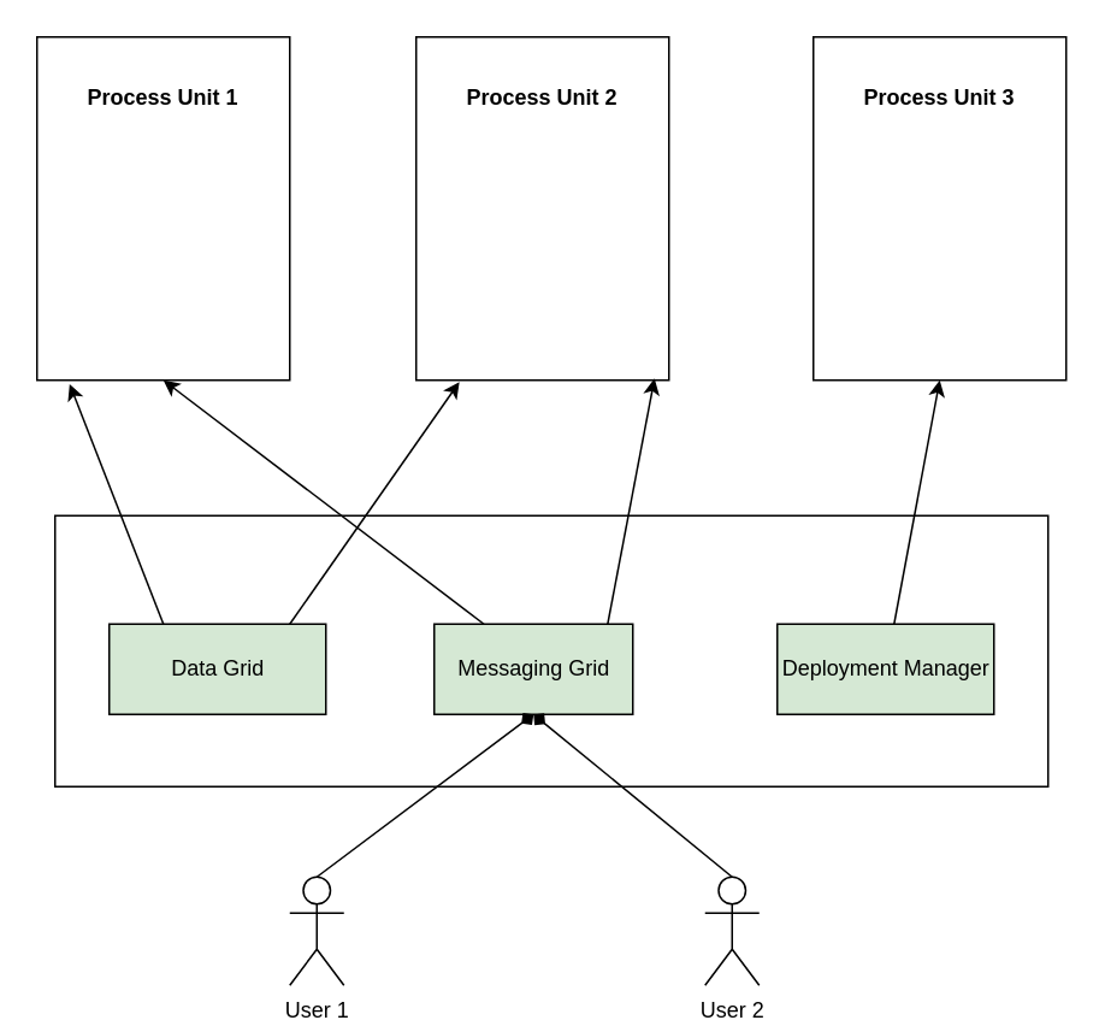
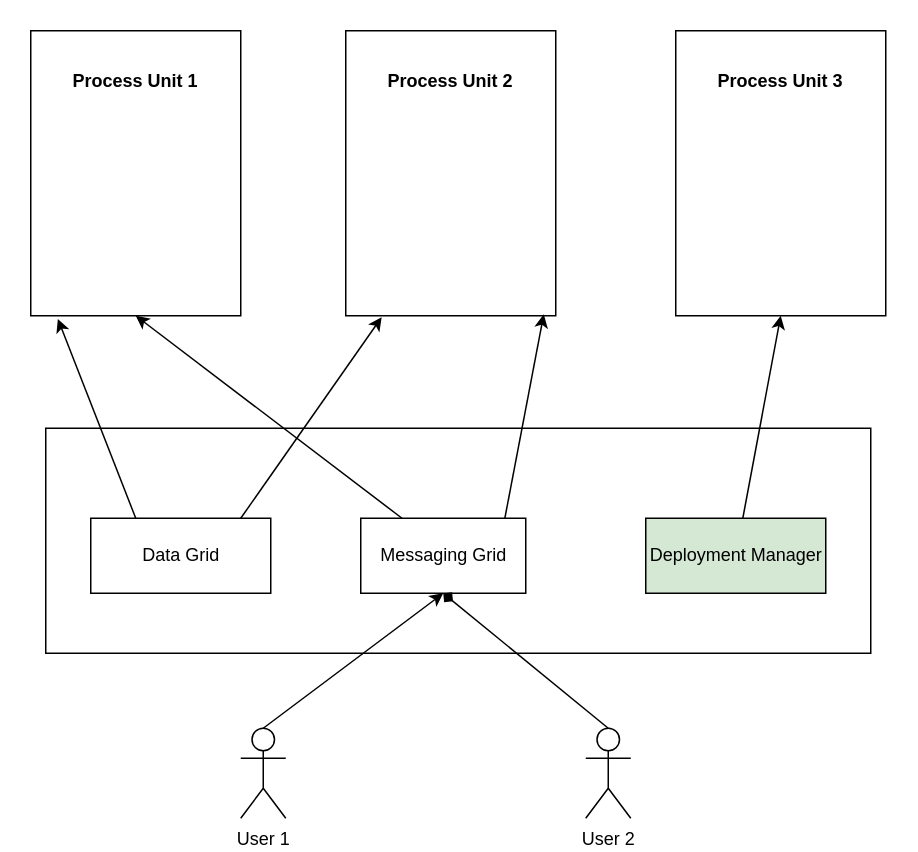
- <mxCell id="7" value="Data Grid" style="html=1;fillColor=#d5e8d4;" parent="1" vertex="1"><mxGeometry x="60" y="345" width="120" height="50" as="geometry" /></mxCell>
+ <mxCell id="7" value="Data Grid" style="html=1;" parent="1" vertex="1"><mxGeometry x="60" y="345" width="120" height="50" as="geometry" /></mxCell>
- <mxCell id="5" value="Messaging Grid" style="html=1;fillColor=#d5e8d4;" parent="1" vertex="1"><mxGeometry x="240" y="345" width="110" height="50" as="geometry" /></mxCell>
+ <mxCell id="5" value="Messaging Grid" style="html=1;" parent="1" vertex="1"><mxGeometry x="240" y="345" width="110" height="50" as="geometry" /></mxCell>
- <mxCell id="10" value="" style="endArrow=diamond;html=1;rounded=0;exitX=0.5;exitY=0;exitDx=0;exitDy=0;exitPerimeter=0;entryX=0.5;entryY=1;entryDx=0;entryDy=0;" parent="1" source="3" target="5" edge="1"><mxGeometry width="50" height="50" relative="1" as="geometry"><mxPoint x="340" y="305" as="sourcePoint" /><mxPoint x="390" y="255" as="targetPoint" /></mxGeometry></mxCell>
+ <mxCell id="10" value="" style="endArrow=classic;html=1;rounded=0;exitX=0.5;exitY=0;exitDx=0;exitDy=0;exitPerimeter=0;entryX=0.5;entryY=1;entryDx=0;entryDy=0;" parent="1" source="3" target="5" edge="1"><mxGeometry width="50" height="50" relative="1" as="geometry"><mxPoint x="340" y="305" as="sourcePoint" /><mxPoint x="390" y="255" as="targetPoint" /></mxGeometry></mxCell>
